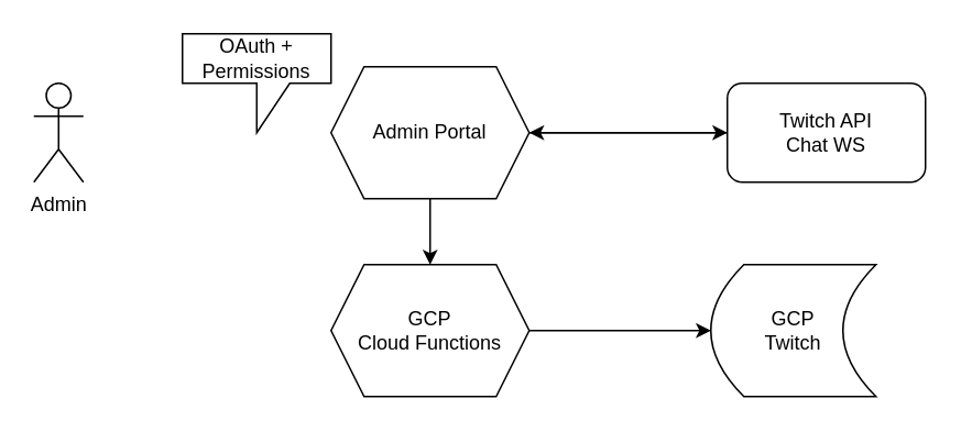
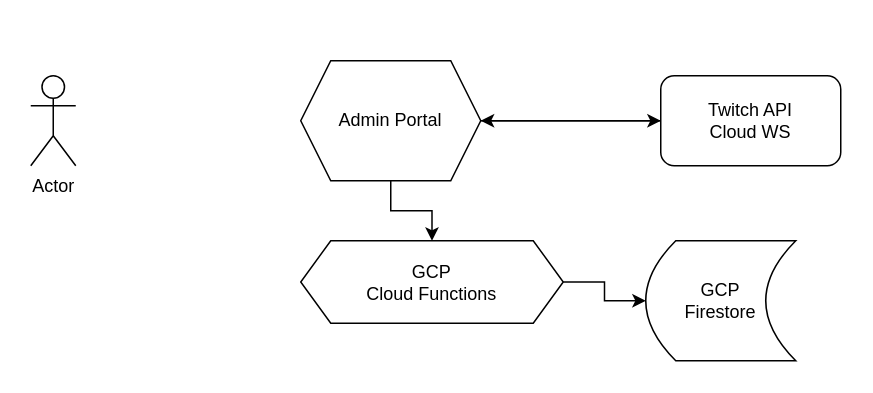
- <mxCell id="11" value="OAuth + Permissions" style="shape=callout;whiteSpace=wrap;html=1;perimeter=calloutPerimeter;" vertex="1" parent="1"><mxGeometry x="110" y="20" width="90" height="60" as="geometry" /></mxCell>
- <mxCell id="4" value="Twitch API&lt;br&gt;Chat WS" style="rounded=1;whiteSpace=wrap;html=1;" vertex="1" parent="1"><mxGeometry x="440" y="50" width="120" height="60" as="geometry" /></mxCell>
+ <mxCell id="4" value="Twitch API&lt;br&gt;Cloud WS" style="rounded=1;whiteSpace=wrap;html=1;" vertex="1" parent="1"><mxGeometry x="440" y="50" width="120" height="60" as="geometry" /></mxCell>
- <mxCell id="2" value="Admin" style="shape=umlActor;verticalLabelPosition=bottom;verticalAlign=top;html=1;outlineConnect=0;" vertex="1" parent="1"><mxGeometry x="20" y="50" width="30" height="60" as="geometry" /></mxCell>
+ <mxCell id="2" value="Actor" style="shape=umlActor;verticalLabelPosition=bottom;verticalAlign=top;html=1;outlineConnect=0;" vertex="1" parent="1"><mxGeometry x="20" y="50" width="30" height="60" as="geometry" /></mxCell>
- <mxCell id="10" value="GCP&lt;br&gt;Cloud Functions" style="shape=hexagon;perimeter=hexagonPerimeter2;whiteSpace=wrap;html=1;fixedSize=1;" vertex="1" parent="1"><mxGeometry x="200" y="160" width="120" height="80" as="geometry" /></mxCell>
+ <mxCell id="10" value="GCP&lt;br&gt;Cloud Functions" style="shape=hexagon;perimeter=hexagonPerimeter2;whiteSpace=wrap;html=1;fixedSize=1;" vertex="1" parent="1"><mxGeometry x="200" y="160" width="175" height="55" as="geometry" /></mxCell>
- <mxCell id="8" value="GCP&lt;br&gt;Twitch" style="shape=dataStorage;whiteSpace=wrap;html=1;fixedSize=1;" vertex="1" parent="1"><mxGeometry x="430" y="160" width="100" height="80" as="geometry" /></mxCell>
+ <mxCell id="8" value="GCP&lt;br&gt;Firestore" style="shape=dataStorage;whiteSpace=wrap;html=1;fixedSize=1;" vertex="1" parent="1"><mxGeometry x="430" y="160" width="100" height="80" as="geometry" /></mxCell>
